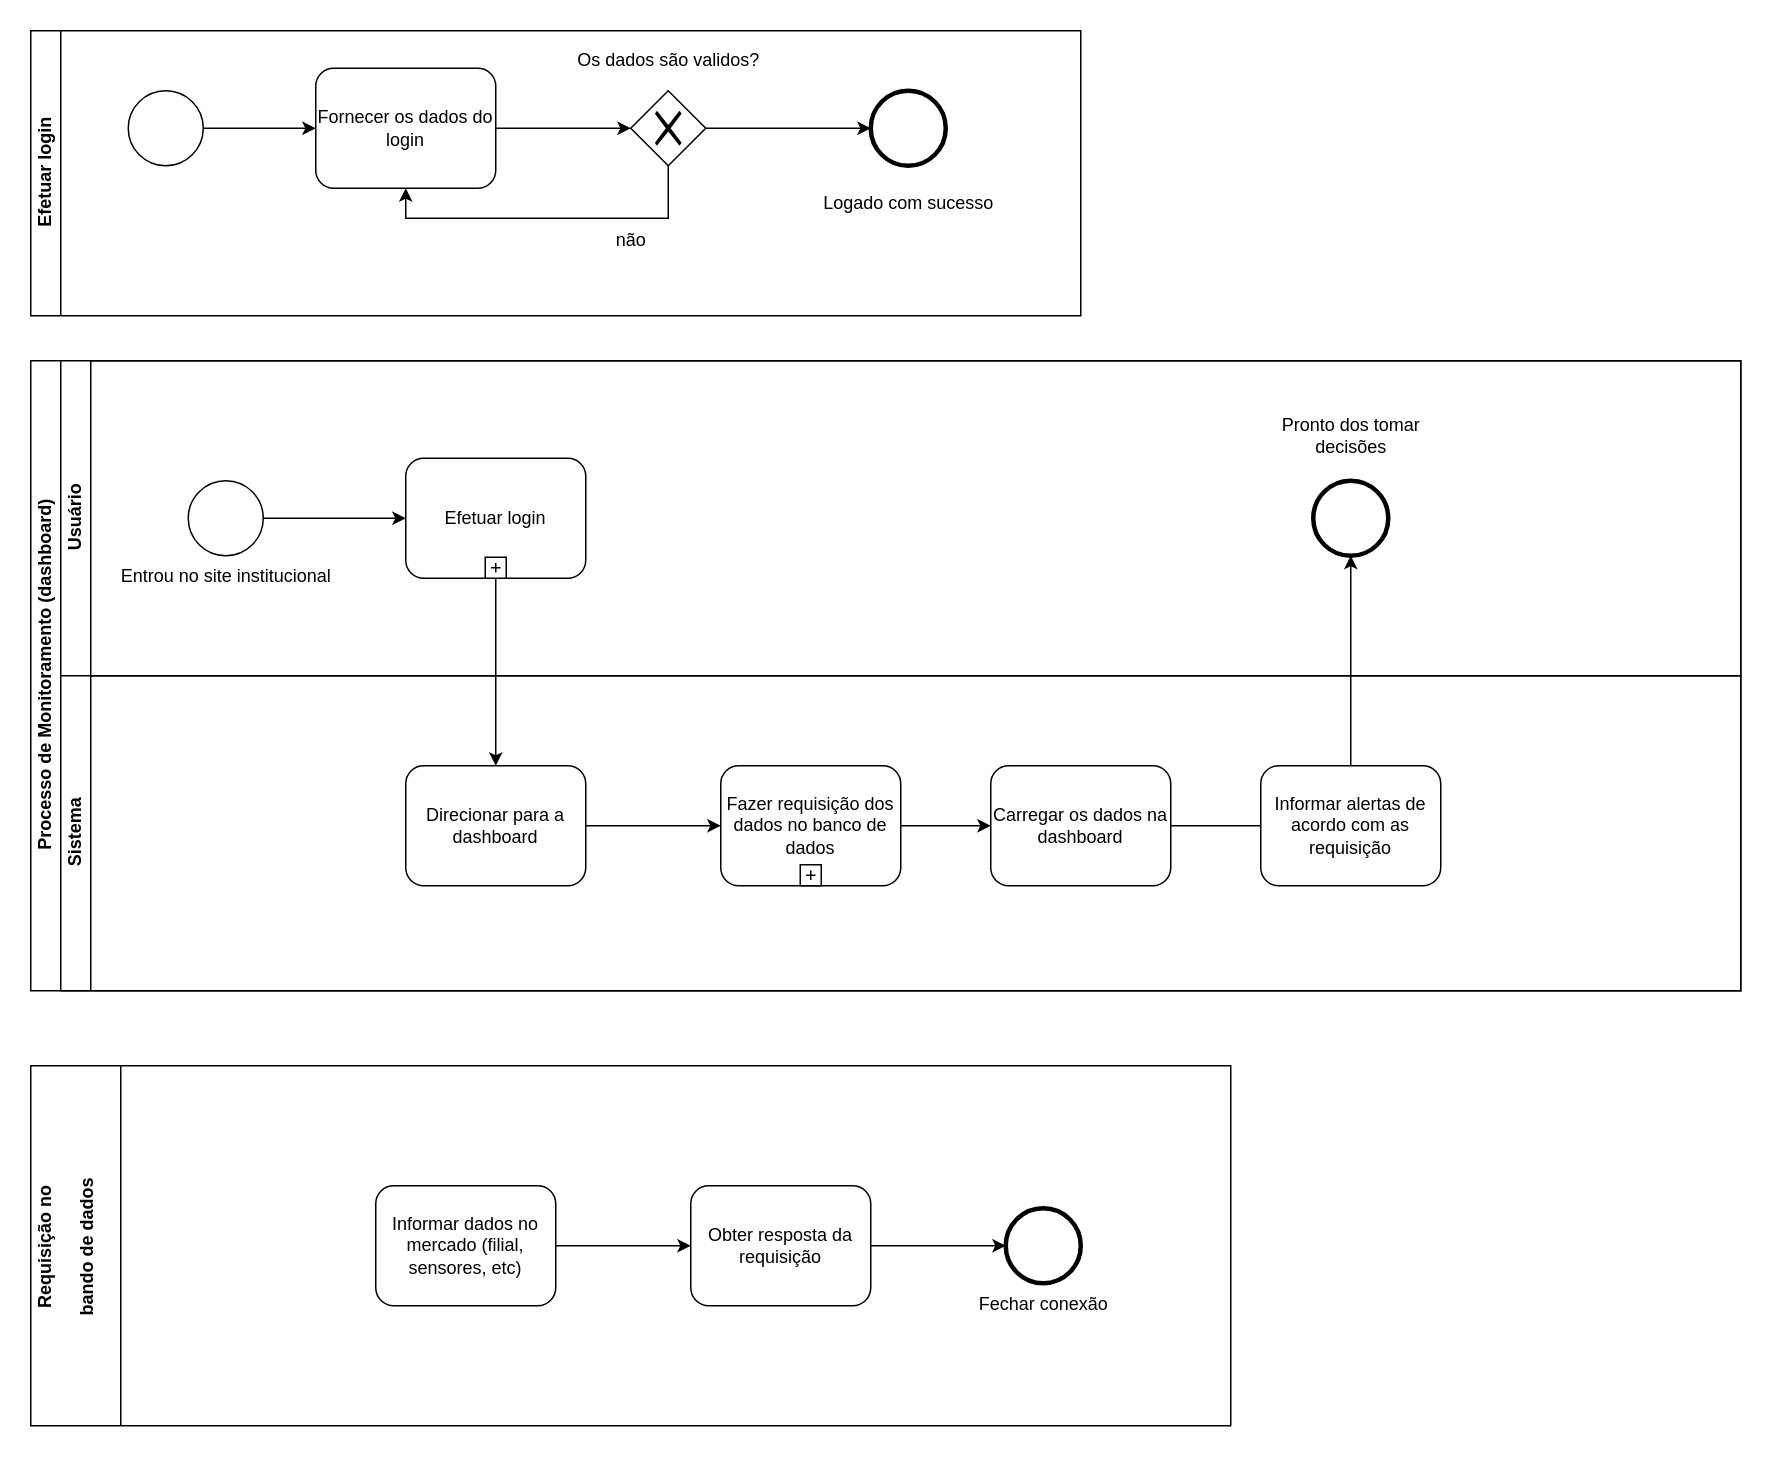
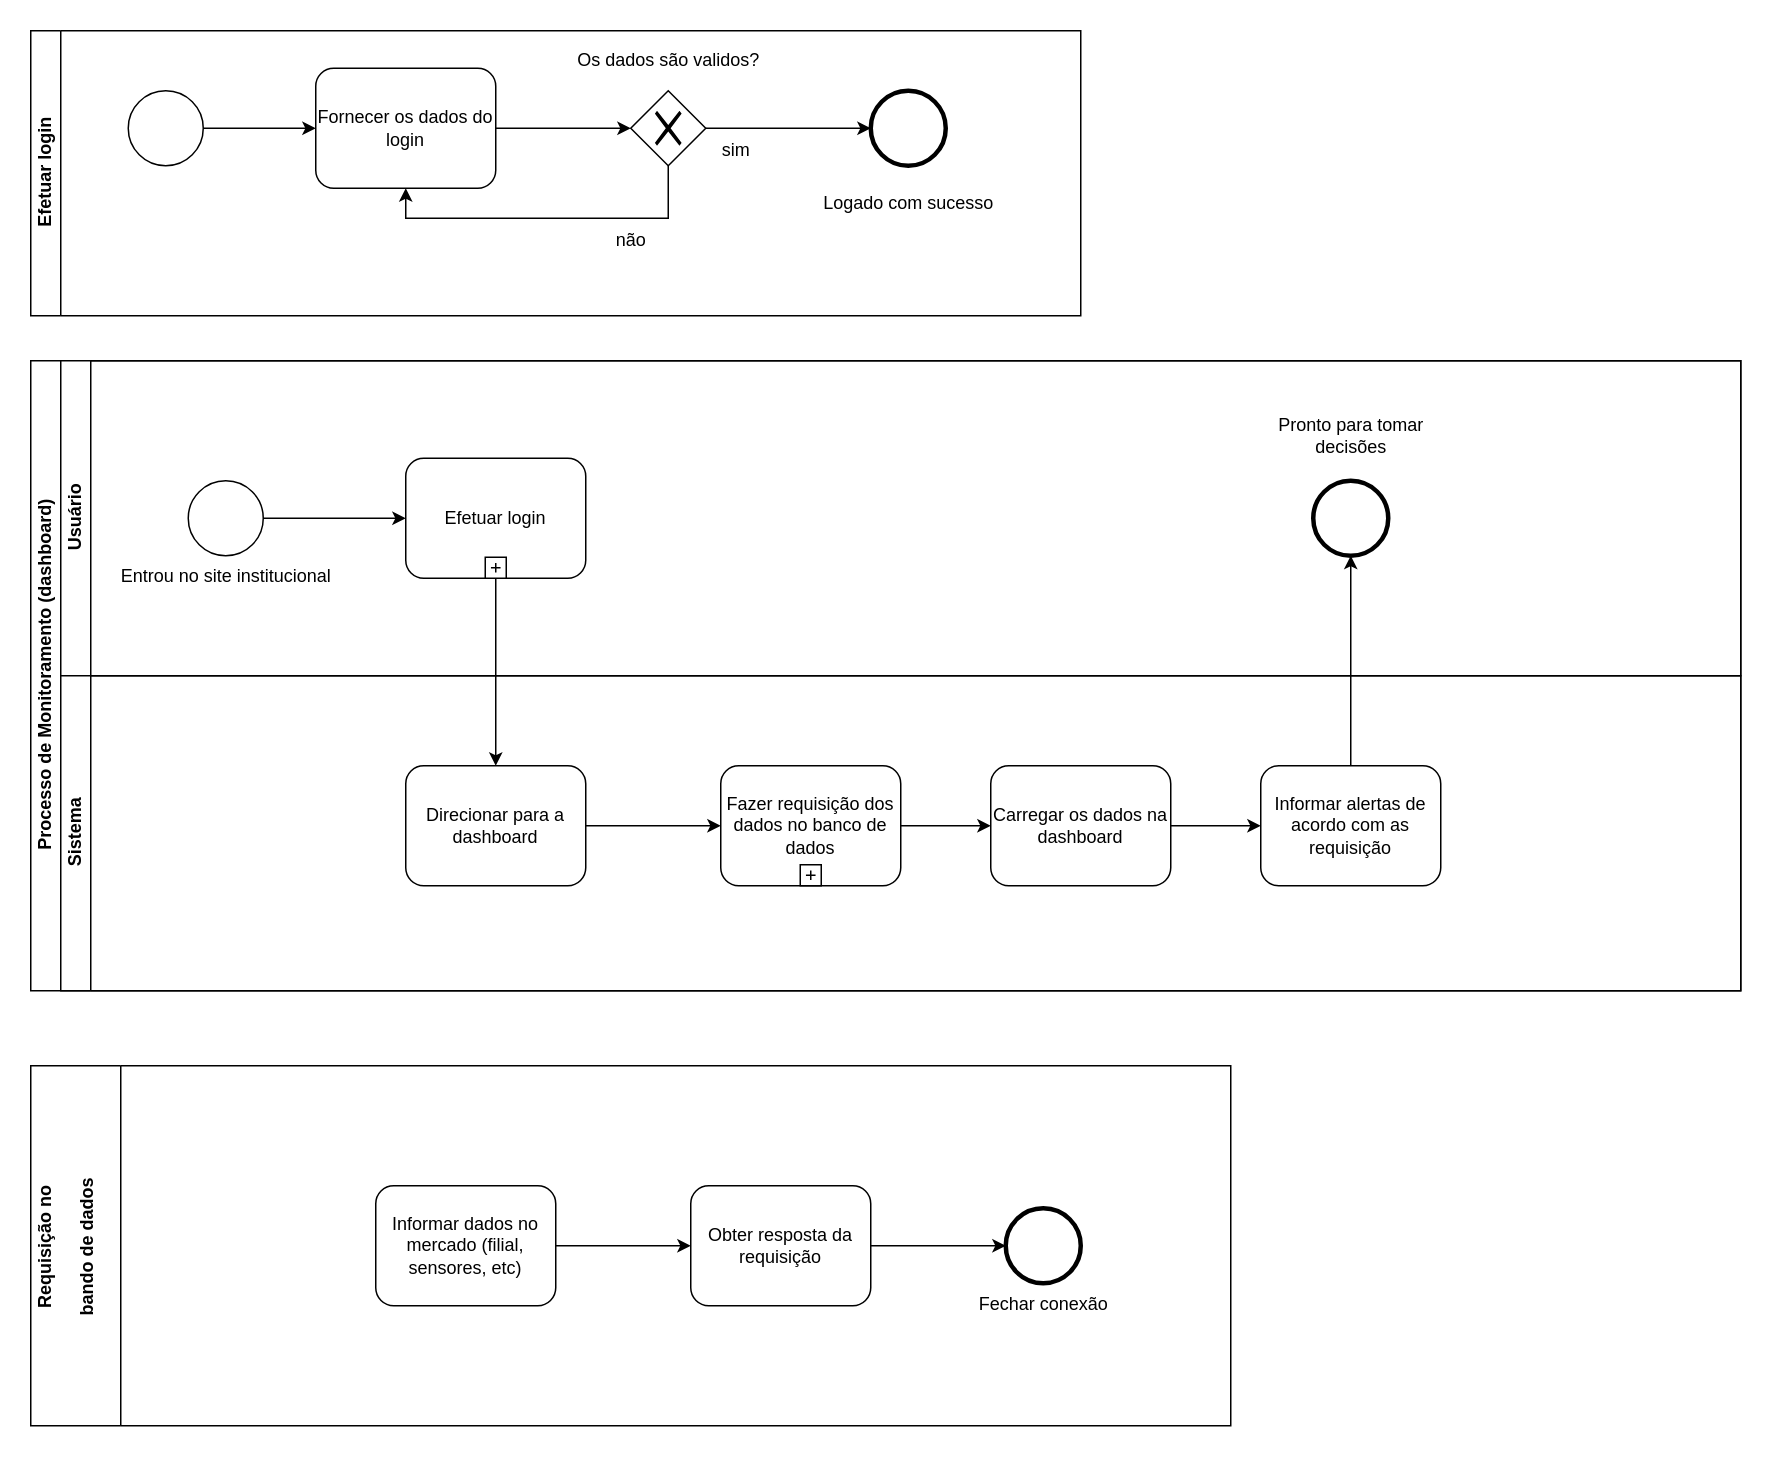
+ <mxCell id="33" value="sim" style="text;html=1;align=center;verticalAlign=middle;resizable=0;points=[];autosize=1;" vertex="1" parent="21"><mxGeometry x="450" y="70" width="40" height="20" as="geometry" /></mxCell>
- <mxCell id="9" value="&lt;div&gt;Pronto dos tomar&lt;/div&gt;&lt;div&gt;decisões&lt;br&gt;&lt;/div&gt;" style="text;html=1;align=center;verticalAlign=middle;resizable=0;points=[];autosize=1;" vertex="1" parent="3"><mxGeometry x="805" y="35" width="110" height="30" as="geometry" /></mxCell>
+ <mxCell id="9" value="&lt;div&gt;Pronto para tomar&lt;/div&gt;&lt;div&gt;decisões&lt;br&gt;&lt;/div&gt;" style="text;html=1;align=center;verticalAlign=middle;resizable=0;points=[];autosize=1;" vertex="1" parent="3"><mxGeometry x="805" y="35" width="110" height="30" as="geometry" /></mxCell>
- <mxCell id="13" style="edgeStyle=orthogonalEdgeStyle;rounded=0;orthogonalLoop=1;jettySize=auto;html=1;entryX=0;entryY=0.5;entryDx=0;entryDy=0;endArrow=none;" edge="1" parent="10" source="14" target="15"><mxGeometry relative="1" as="geometry" /></mxCell>
+ <mxCell id="13" style="edgeStyle=orthogonalEdgeStyle;rounded=0;orthogonalLoop=1;jettySize=auto;html=1;entryX=0;entryY=0.5;entryDx=0;entryDy=0;" edge="1" parent="10" source="14" target="15"><mxGeometry relative="1" as="geometry" /></mxCell>
